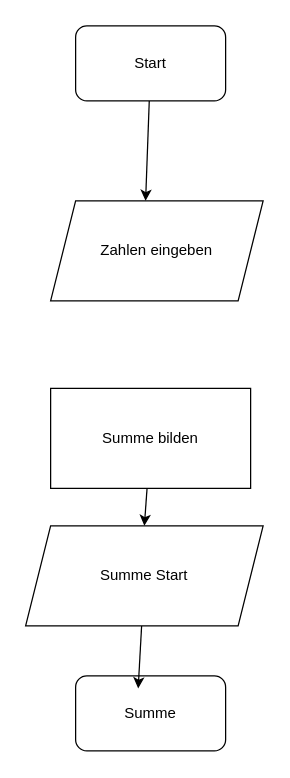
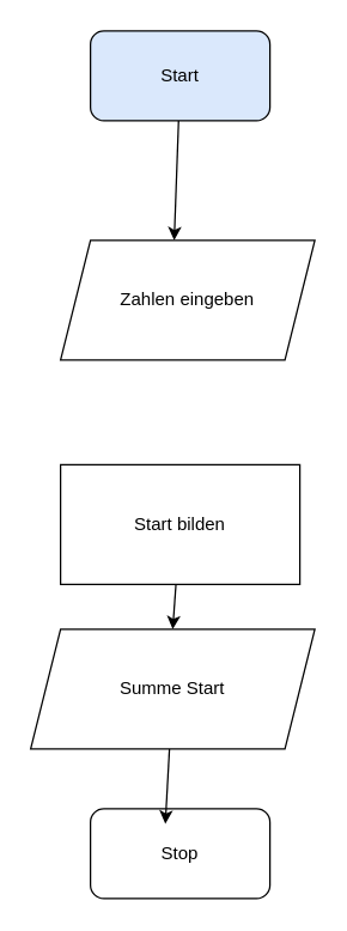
- <mxCell id="3" value="Start" style="rounded=1;whiteSpace=wrap;html=1;" vertex="1" parent="1"><mxGeometry x="60" y="20" width="120" height="60" as="geometry" /></mxCell>
+ <mxCell id="3" value="Start" style="rounded=1;whiteSpace=wrap;html=1;fillColor=#dae8fc;" vertex="1" parent="1"><mxGeometry x="60" y="20" width="120" height="60" as="geometry" /></mxCell>
- <mxCell id="6" value="Summe bilden" style="rounded=0;whiteSpace=wrap;html=1;" vertex="1" parent="1"><mxGeometry x="40" y="310" width="160" height="80" as="geometry" /></mxCell>
+ <mxCell id="6" value="Start bilden" style="rounded=0;whiteSpace=wrap;html=1;" vertex="1" parent="1"><mxGeometry x="40" y="310" width="160" height="80" as="geometry" /></mxCell>
- <mxCell id="4" value="Summe" style="rounded=1;whiteSpace=wrap;html=1;" vertex="1" parent="1"><mxGeometry x="60" y="540" width="120" height="60" as="geometry" /></mxCell>
+ <mxCell id="4" value="Stop" style="rounded=1;whiteSpace=wrap;html=1;" vertex="1" parent="1"><mxGeometry x="60" y="540" width="120" height="60" as="geometry" /></mxCell>
